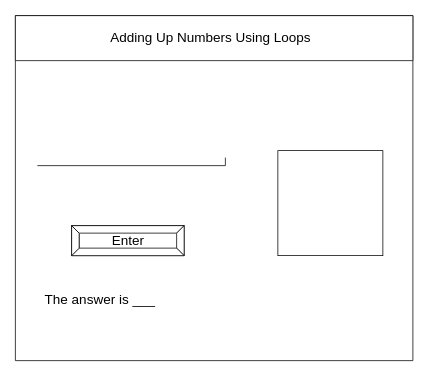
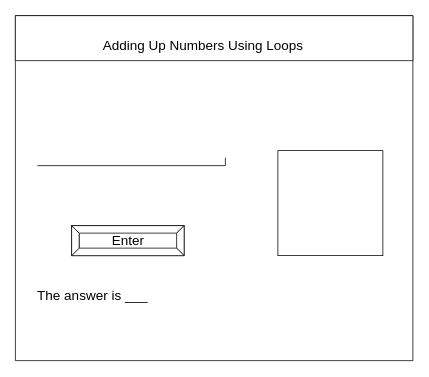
- <mxCell id="6" value="&lt;font style=&quot;font-size: 18px&quot;&gt;Adding Up Numbers Using Loops&lt;/font&gt;" style="text;html=1;resizable=0;autosize=1;align=center;verticalAlign=middle;points=[];fillColor=none;strokeColor=none;rounded=0;" vertex="1" parent="1"><mxGeometry x="140" y="40" width="280" height="20" as="geometry" /></mxCell>
+ <mxCell id="6" value="&lt;font style=&quot;font-size: 18px&quot;&gt;Adding Up Numbers Using Loops&lt;/font&gt;" style="text;html=1;resizable=0;autosize=1;align=center;verticalAlign=middle;points=[];fillColor=none;strokeColor=none;rounded=0;" vertex="1" parent="1"><mxGeometry x="130" y="50" width="280" height="20" as="geometry" /></mxCell>
- <mxCell id="5" value="The answer is ___&amp;nbsp;&lt;br&gt;&amp;nbsp;" style="text;html=1;align=center;verticalAlign=middle;resizable=0;points=[];autosize=1;strokeColor=none;fillColor=none;fontSize=18;" parent="1" vertex="1"><mxGeometry x="50" y="385" width="170" height="50" as="geometry" /></mxCell>
+ <mxCell id="5" value="The answer is ___&amp;nbsp;&lt;br&gt;&amp;nbsp;" style="text;html=1;align=center;verticalAlign=middle;resizable=0;points=[];autosize=1;strokeColor=none;fillColor=none;fontSize=18;" parent="1" vertex="1"><mxGeometry x="40" y="380" width="170" height="50" as="geometry" /></mxCell>
